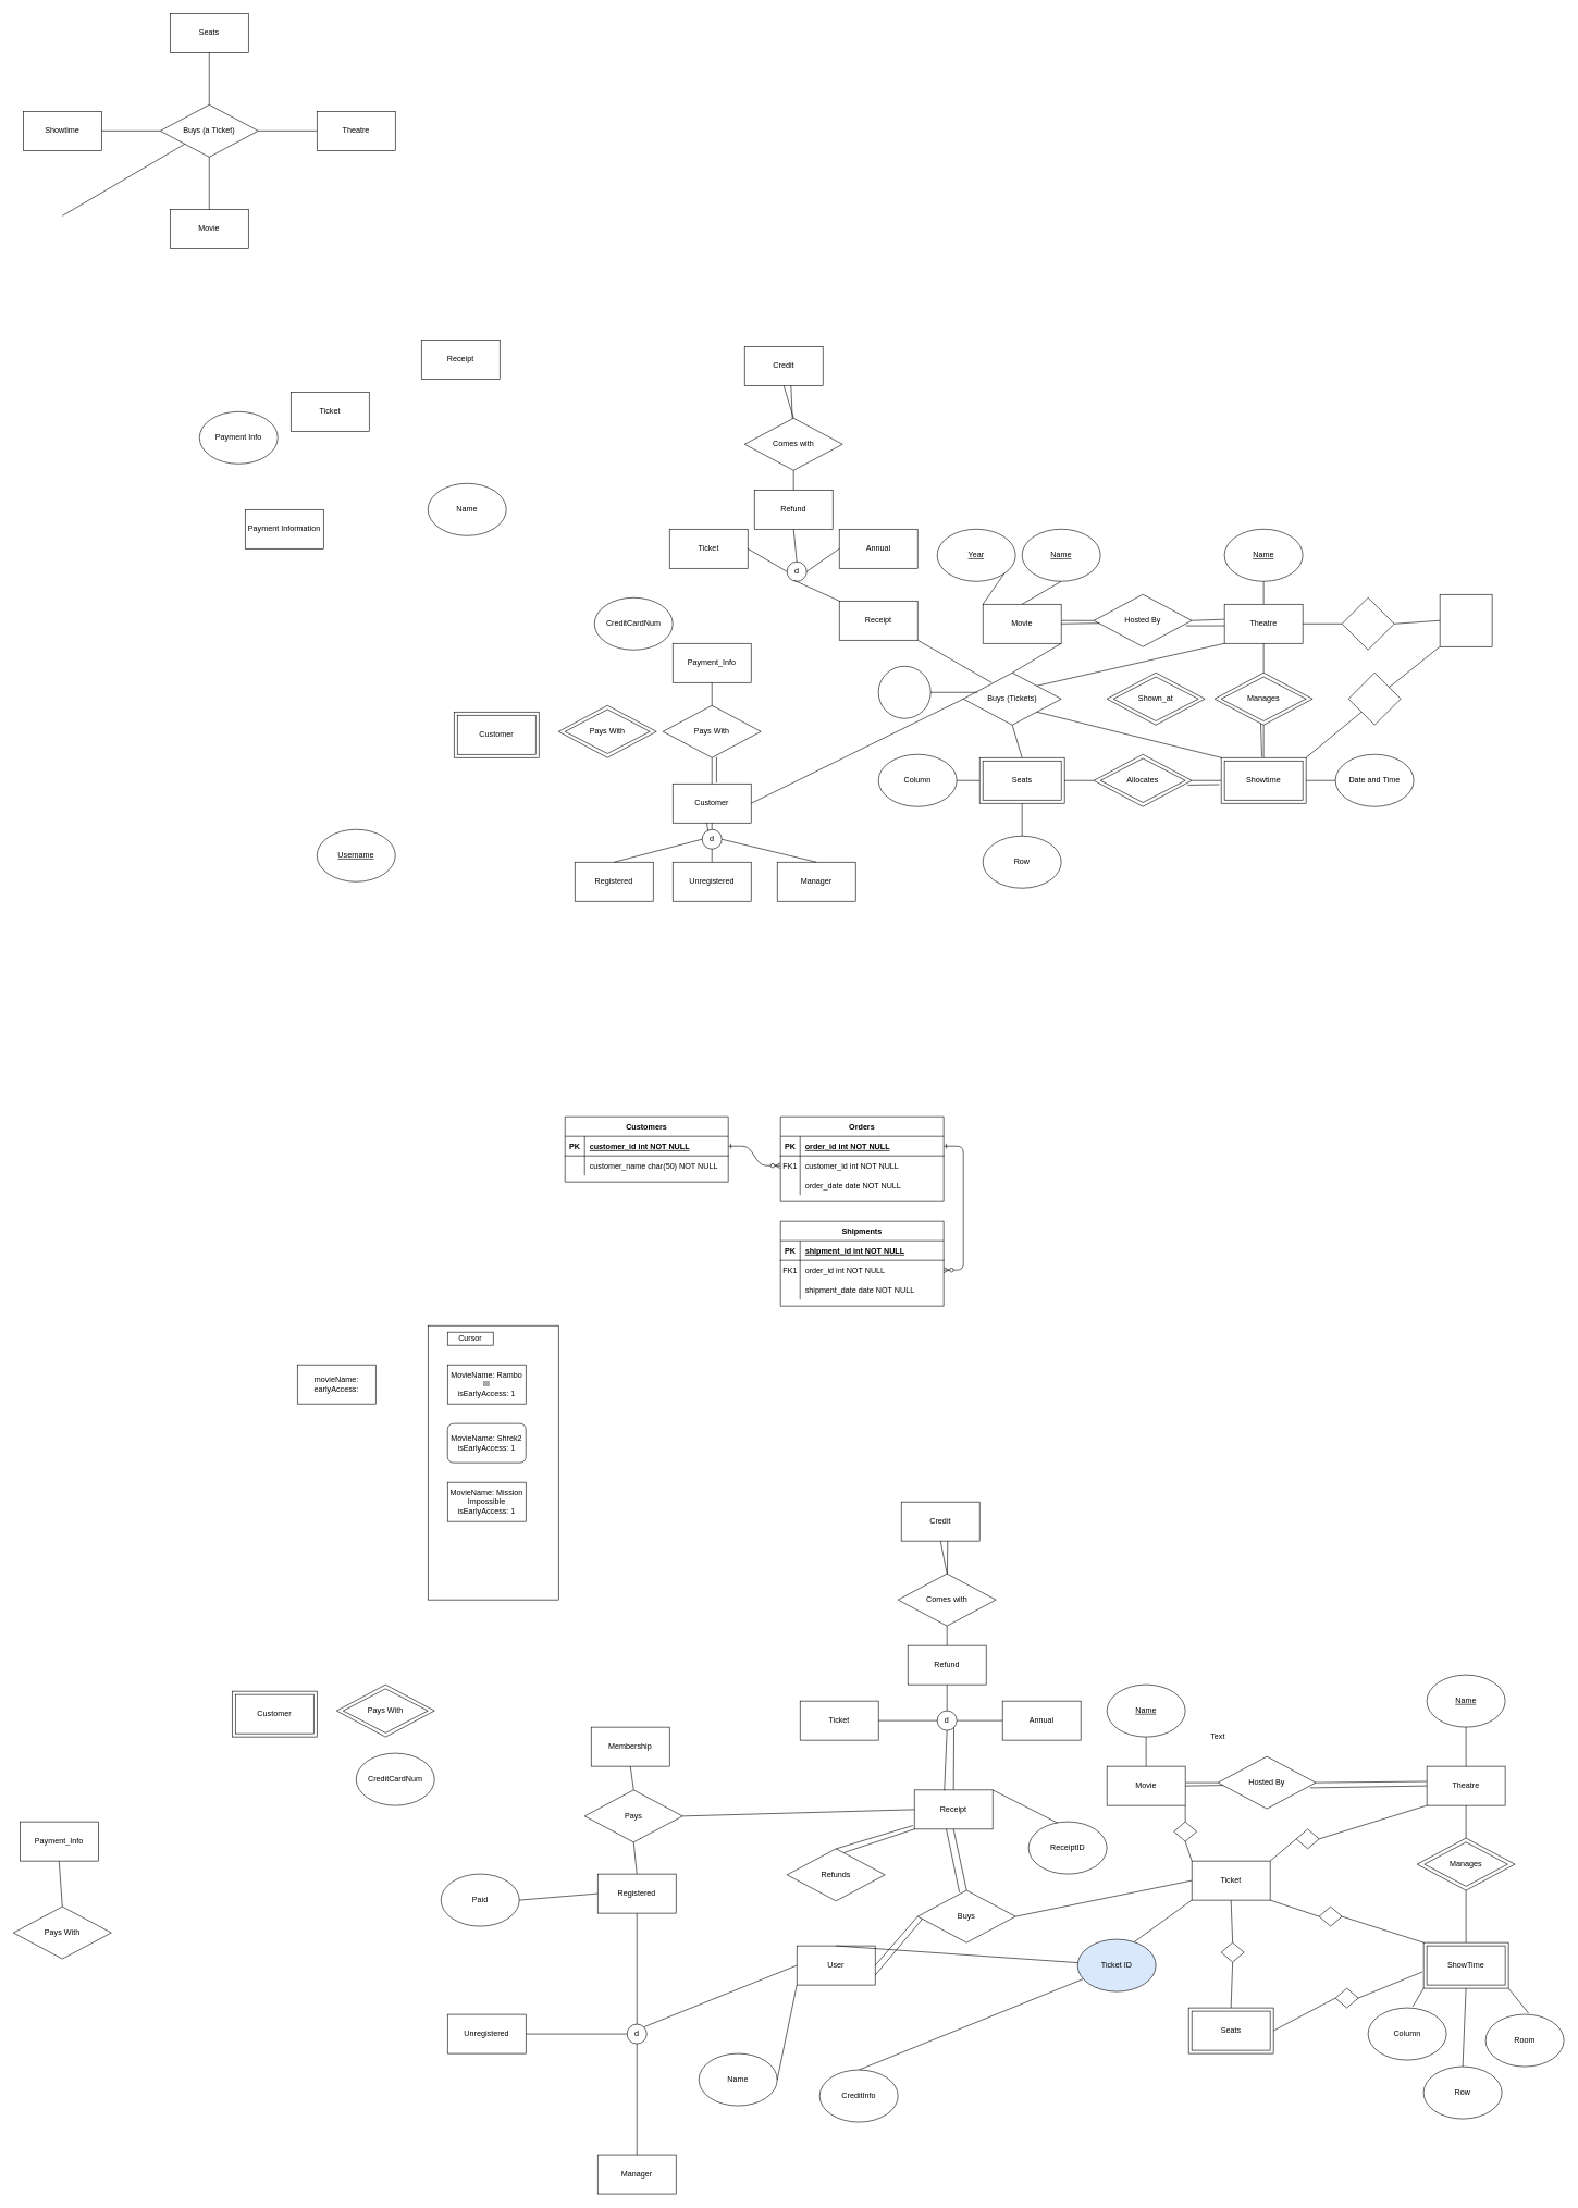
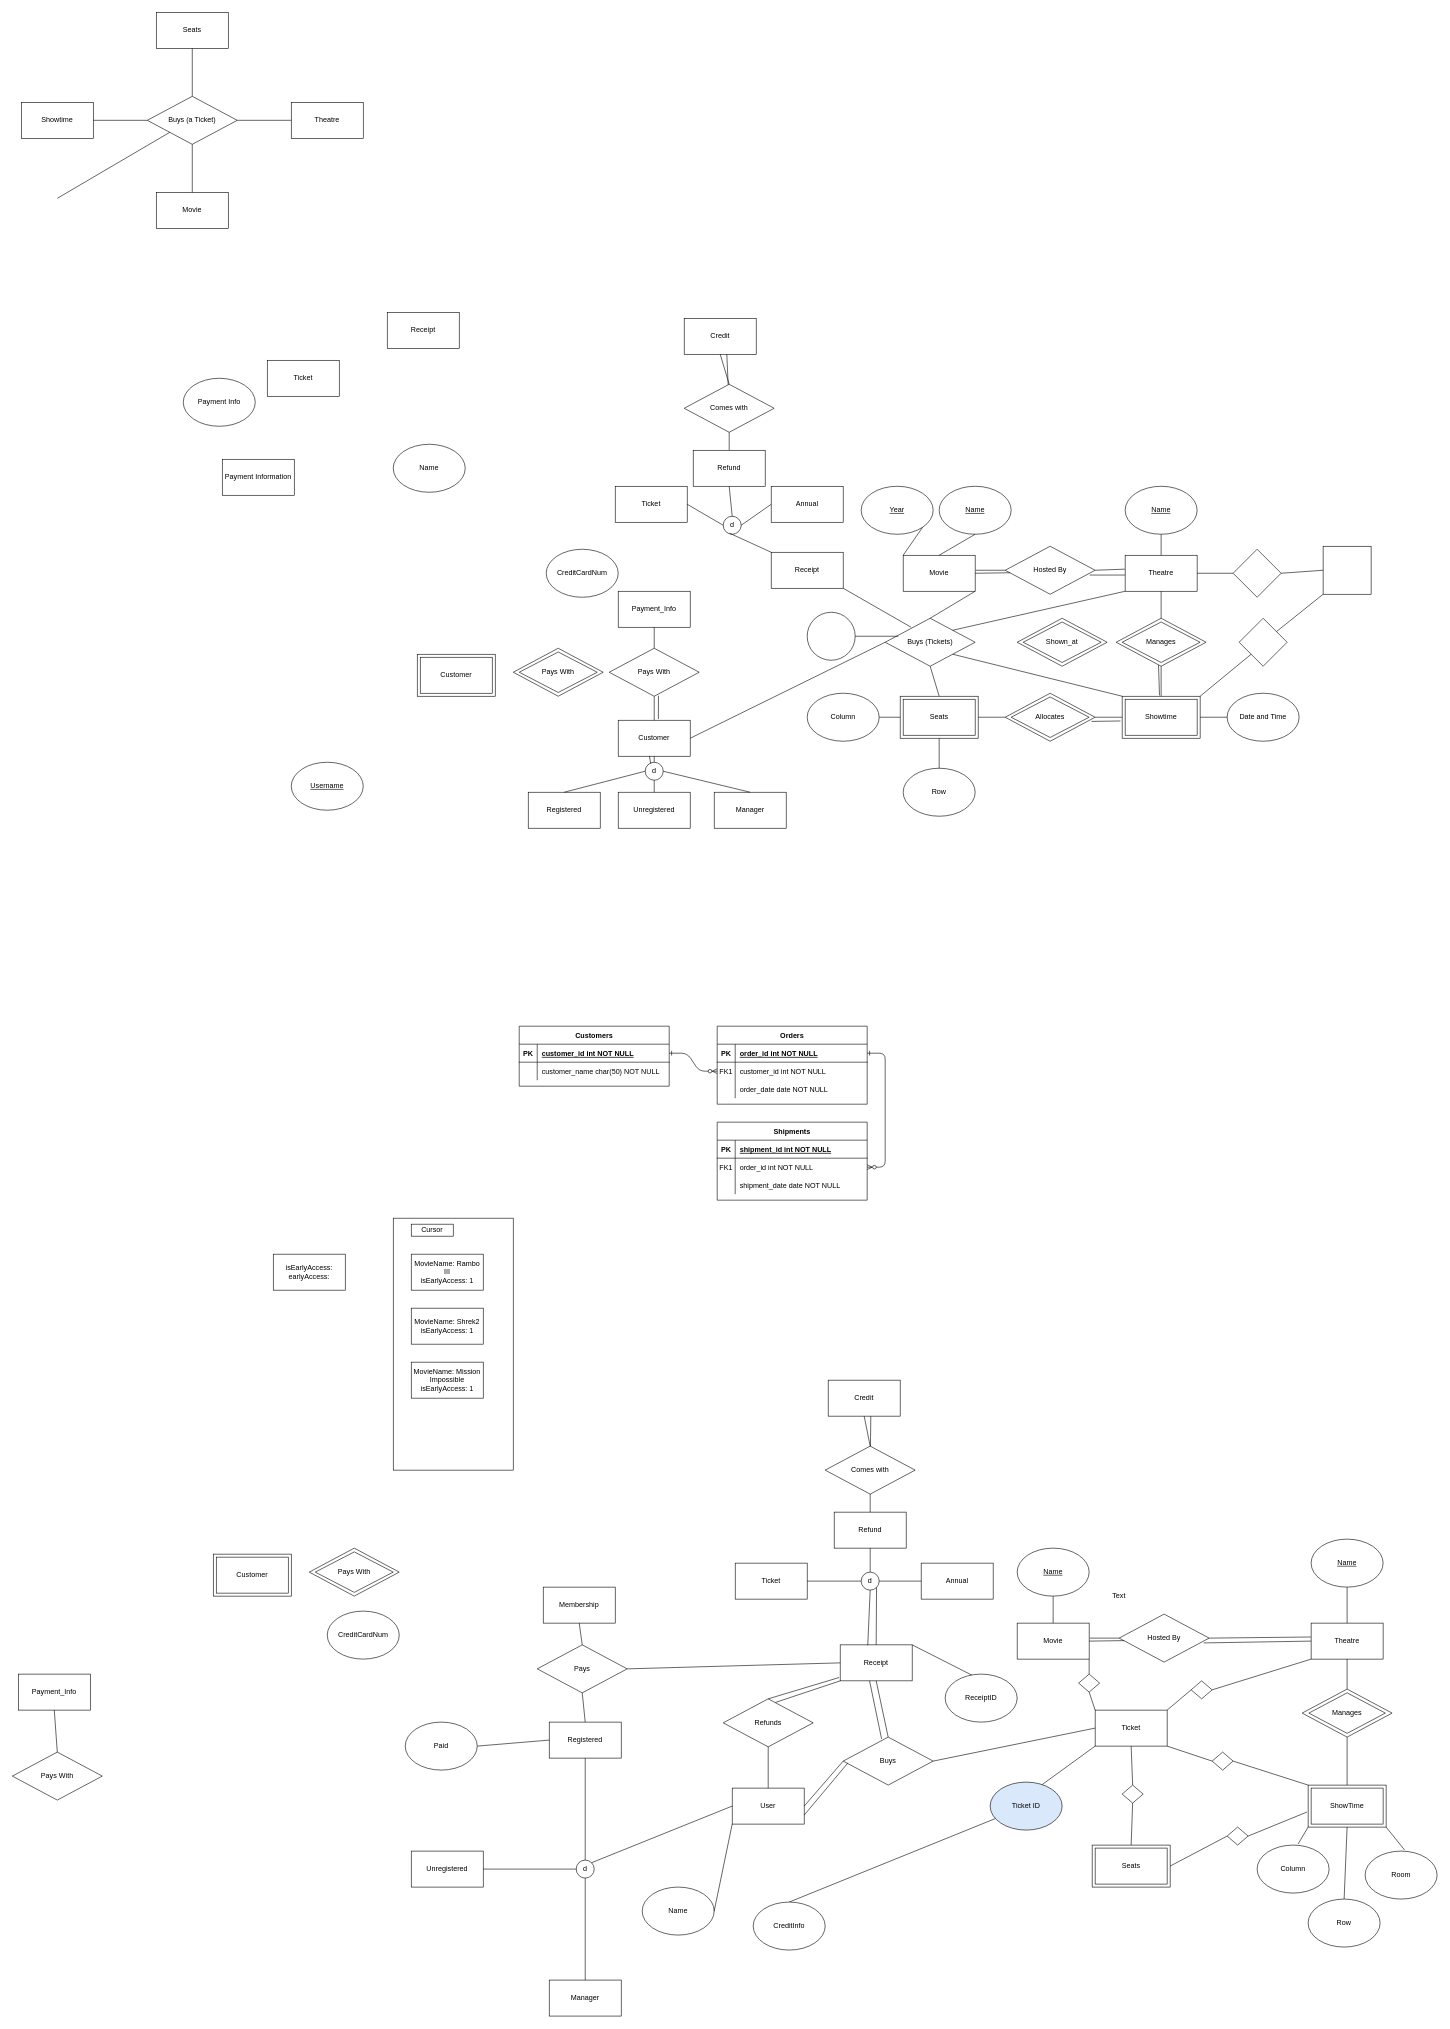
- <mxCell id="34" value="Payment Information" style="rounded=0;whiteSpace=wrap;html=1;" parent="1" vertex="1"><mxGeometry x="375" y="780" width="120" height="60" as="geometry" /></mxCell>
+ <mxCell id="34" value="Payment Information" style="rounded=0;whiteSpace=wrap;html=1;" parent="1" vertex="1"><mxGeometry x="370" y="765" width="120" height="60" as="geometry" /></mxCell>
- <mxCell id="247" value="movieName:&lt;br&gt;earlyAccess:" style="rounded=0;whiteSpace=wrap;html=1;" vertex="1" parent="1"><mxGeometry x="455" y="2090" width="120" height="60" as="geometry" /></mxCell>
+ <mxCell id="247" value="isEarlyAccess:&lt;br&gt;earlyAccess:" style="rounded=0;whiteSpace=wrap;html=1;" vertex="1" parent="1"><mxGeometry x="455" y="2090" width="120" height="60" as="geometry" /></mxCell>
- <mxCell id="245" value="MovieName: Shrek2&lt;br&gt;isEarlyAccess: 1" style="whiteSpace=wrap;html=1;rounded=1;" vertex="1" parent="1"><mxGeometry x="685" y="2180" width="120" height="60" as="geometry" /></mxCell>
+ <mxCell id="245" value="MovieName: Shrek2&lt;br&gt;isEarlyAccess: 1" style="rounded=0;whiteSpace=wrap;html=1;" vertex="1" parent="1"><mxGeometry x="685" y="2180" width="120" height="60" as="geometry" /></mxCell>
- <mxCell id="203" value="" style="endArrow=none;html=1;exitX=0.5;exitY=0;exitDx=0;exitDy=0;" edge="1" parent="1" source="150" target="193"><mxGeometry width="50" height="50" relative="1" as="geometry"><mxPoint x="1255" y="2940" as="sourcePoint" /><mxPoint x="1305" y="2890" as="targetPoint" /></mxGeometry></mxCell>
+ <mxCell id="203" value="" style="endArrow=none;html=1;exitX=0.5;exitY=0;exitDx=0;exitDy=0;entryX=0.5;entryY=1;entryDx=0;entryDy=0;" edge="1" parent="1" source="150" target="202"><mxGeometry width="50" height="50" relative="1" as="geometry"><mxPoint x="1255" y="2940" as="sourcePoint" /><mxPoint x="1305" y="2890" as="targetPoint" /></mxGeometry></mxCell>
